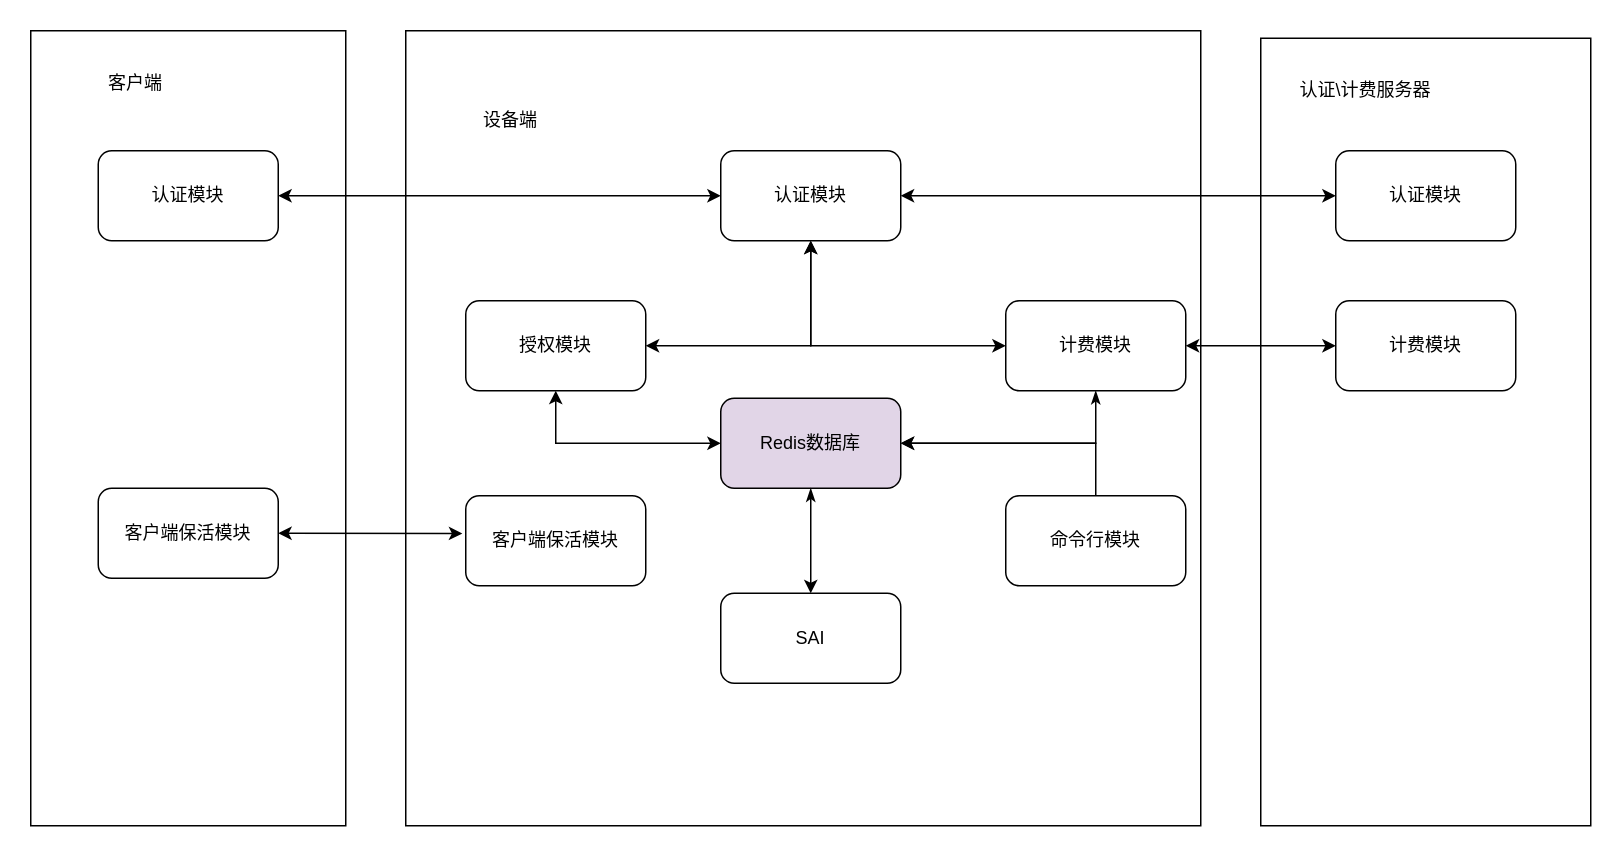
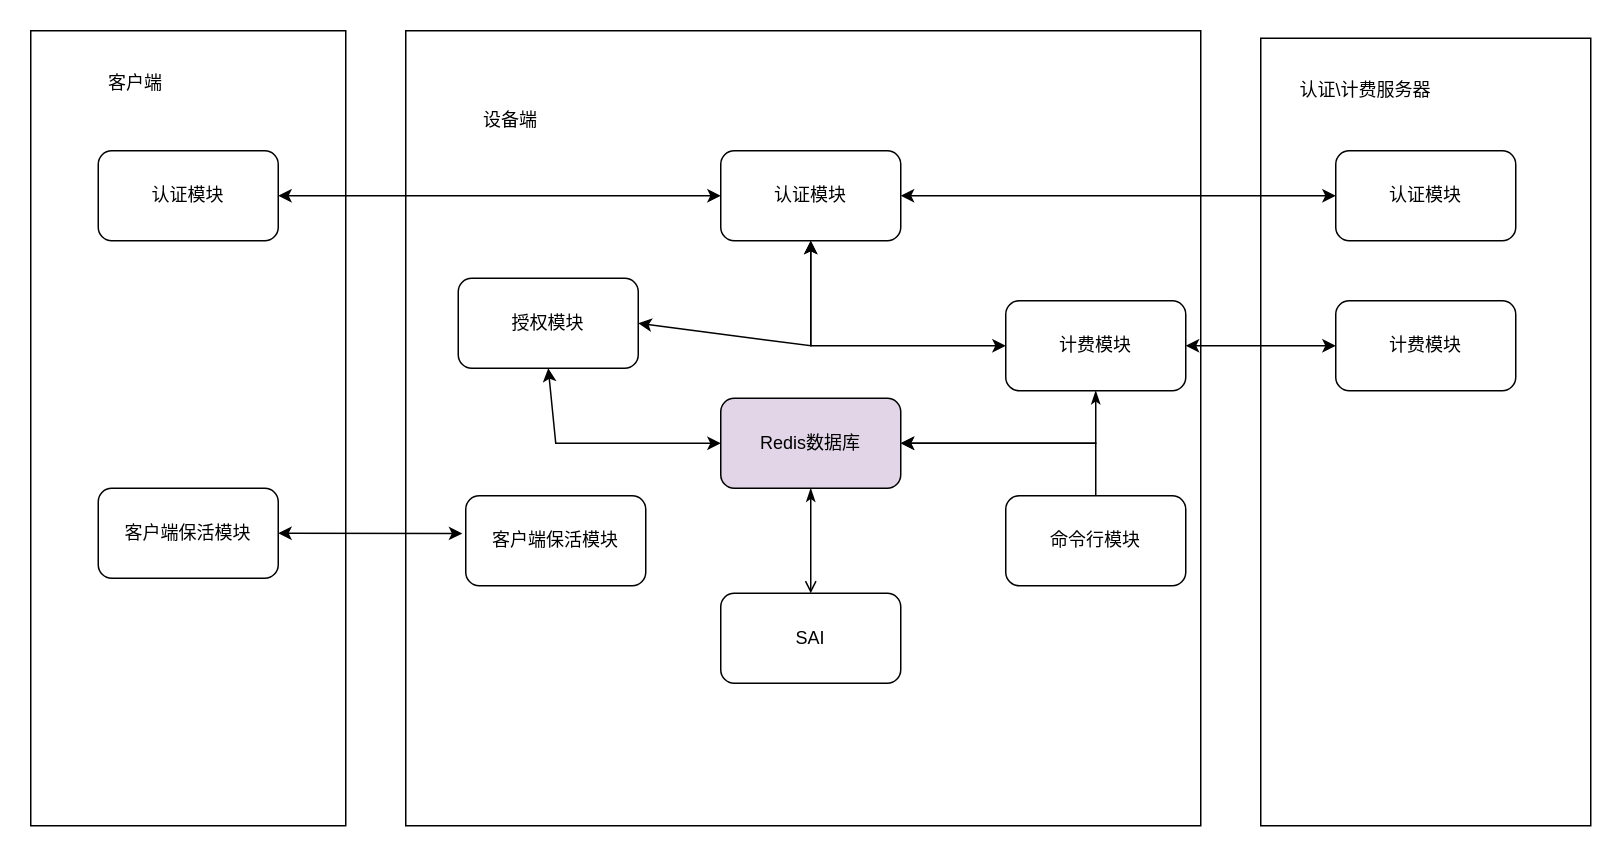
- <mxCell id="5" value="授权模块" style="rounded=1;whiteSpace=wrap;html=1;" vertex="1" parent="1"><mxGeometry x="310" y="200" width="120" height="60" as="geometry" /></mxCell>
+ <mxCell id="5" value="授权模块" style="rounded=1;whiteSpace=wrap;html=1;" vertex="1" parent="1"><mxGeometry x="305" y="185" width="120" height="60" as="geometry" /></mxCell>
- <mxCell id="28" value="" style="endArrow=classic;html=1;rounded=0;exitX=0.5;exitY=1;exitDx=0;exitDy=0;startArrow=classicThin;startFill=1;" edge="1" parent="1" source="3" target="9"><mxGeometry width="50" height="50" relative="1" as="geometry"><mxPoint x="260" y="310" as="sourcePoint" /><mxPoint x="310" y="260" as="targetPoint" /></mxGeometry></mxCell>
+ <mxCell id="28" value="" style="endArrow=open;html=1;rounded=0;exitX=0.5;exitY=1;exitDx=0;exitDy=0;startArrow=classicThin;startFill=1;" edge="1" parent="1" source="3" target="9"><mxGeometry width="50" height="50" relative="1" as="geometry"><mxPoint x="260" y="310" as="sourcePoint" /><mxPoint x="310" y="260" as="targetPoint" /></mxGeometry></mxCell>
